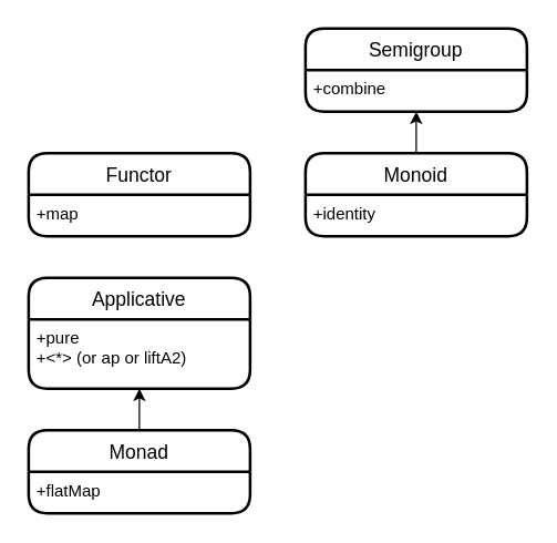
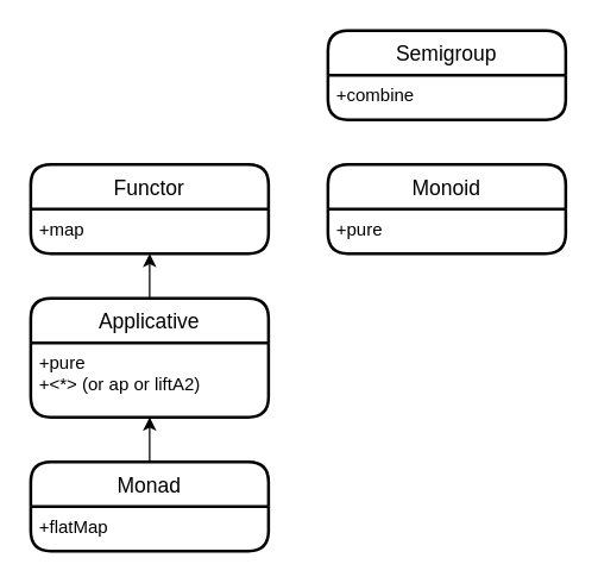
- <mxCell id="4" style="edgeStyle=orthogonalEdgeStyle;rounded=0;orthogonalLoop=1;jettySize=auto;html=1;exitX=0.5;exitY=0;exitDx=0;exitDy=0;entryX=0.5;entryY=1;entryDx=0;entryDy=0;" edge="1" parent="1" source="5" target="3"><mxGeometry relative="1" as="geometry" /></mxCell>
- <mxCell id="6" value="+identity" style="align=left;strokeColor=none;fillColor=none;spacingLeft=4;fontSize=12;verticalAlign=top;resizable=0;rotatable=0;part=1;" vertex="1" parent="5"><mxGeometry y="30" width="160" height="30" as="geometry" /></mxCell>
+ <mxCell id="6" value="+pure" style="align=left;strokeColor=none;fillColor=none;spacingLeft=4;fontSize=12;verticalAlign=top;resizable=0;rotatable=0;part=1;" vertex="1" parent="5"><mxGeometry y="30" width="160" height="30" as="geometry" /></mxCell>
+ <mxCell id="9" style="edgeStyle=orthogonalEdgeStyle;rounded=0;orthogonalLoop=1;jettySize=auto;html=1;exitX=0.5;exitY=0;exitDx=0;exitDy=0;entryX=0.5;entryY=1;entryDx=0;entryDy=0;" edge="1" parent="1" source="10" target="8"><mxGeometry relative="1" as="geometry" /></mxCell>
